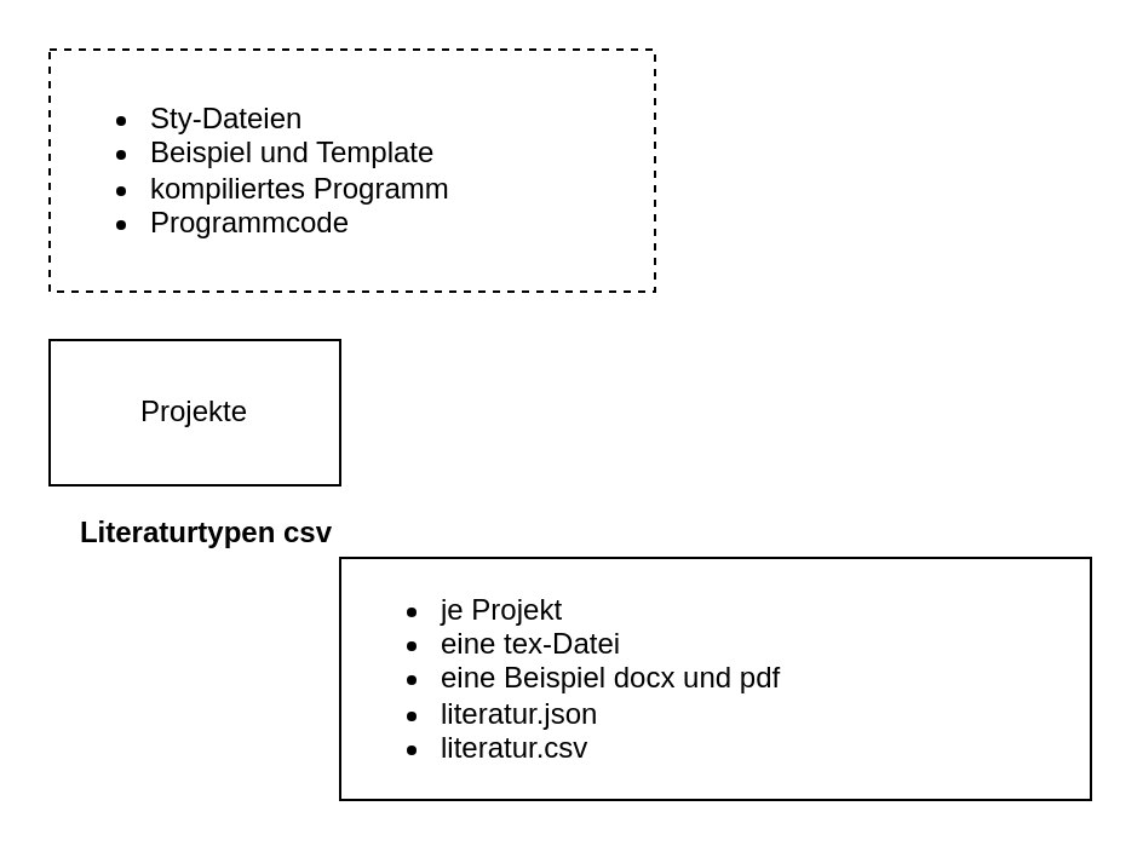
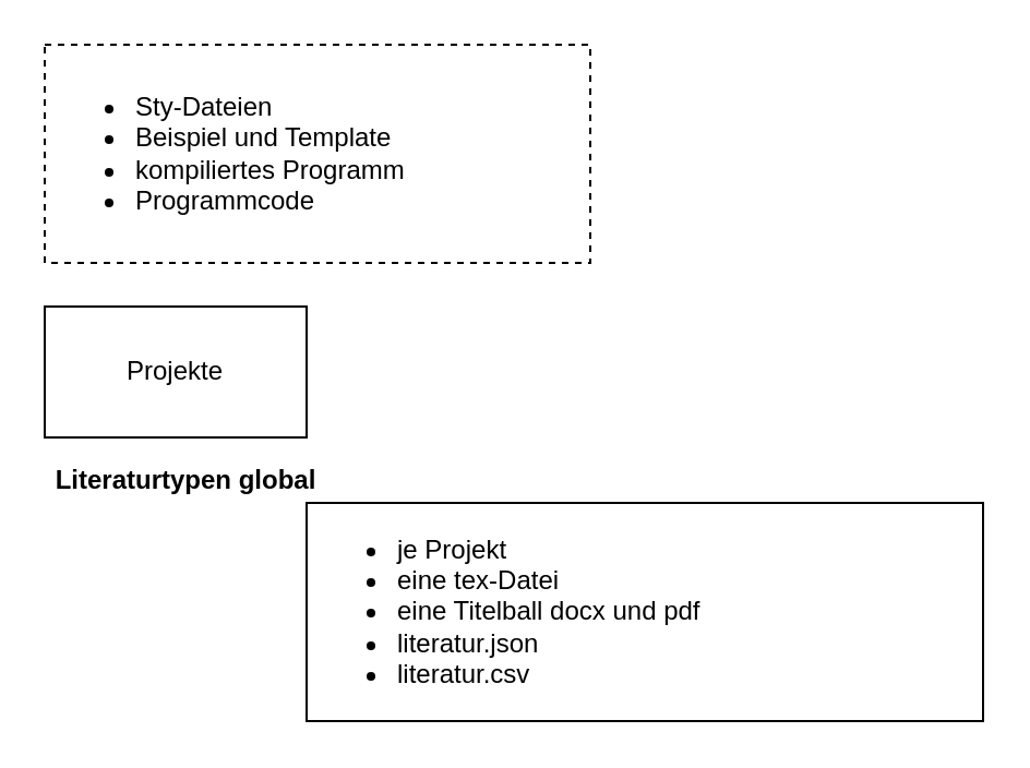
- <mxCell id="5" value="&lt;b&gt;Literaturtypen csv&lt;/b&gt;" style="text;html=1;strokeColor=none;fillColor=none;align=center;verticalAlign=middle;whiteSpace=wrap;rounded=0;" vertex="1" parent="1"><mxGeometry x="20" y="200" width="130" height="40" as="geometry" /></mxCell>
+ <mxCell id="5" value="&lt;b&gt;Literaturtypen global&lt;/b&gt;" style="text;html=1;strokeColor=none;fillColor=none;align=center;verticalAlign=middle;whiteSpace=wrap;rounded=0;" vertex="1" parent="1"><mxGeometry x="20" y="200" width="130" height="40" as="geometry" /></mxCell>
- <mxCell id="4" value="&lt;ul&gt;&lt;li&gt;&lt;span&gt;je Projekt&lt;/span&gt;&lt;/li&gt;&lt;li&gt;eine tex-Datei&lt;/li&gt;&lt;li&gt;eine Beispiel docx und pdf&lt;/li&gt;&lt;li&gt;literatur.json&lt;/li&gt;&lt;li&gt;literatur.csv&lt;/li&gt;&lt;/ul&gt;" style="rounded=0;whiteSpace=wrap;html=1;align=left;" vertex="1" parent="1"><mxGeometry x="140" y="230" width="310" height="100" as="geometry" /></mxCell>
+ <mxCell id="4" value="&lt;ul&gt;&lt;li&gt;&lt;span&gt;je Projekt&lt;/span&gt;&lt;/li&gt;&lt;li&gt;eine tex-Datei&lt;/li&gt;&lt;li&gt;eine Titelball docx und pdf&lt;/li&gt;&lt;li&gt;literatur.json&lt;/li&gt;&lt;li&gt;literatur.csv&lt;/li&gt;&lt;/ul&gt;" style="rounded=0;whiteSpace=wrap;html=1;align=left;" vertex="1" parent="1"><mxGeometry x="140" y="230" width="310" height="100" as="geometry" /></mxCell>
